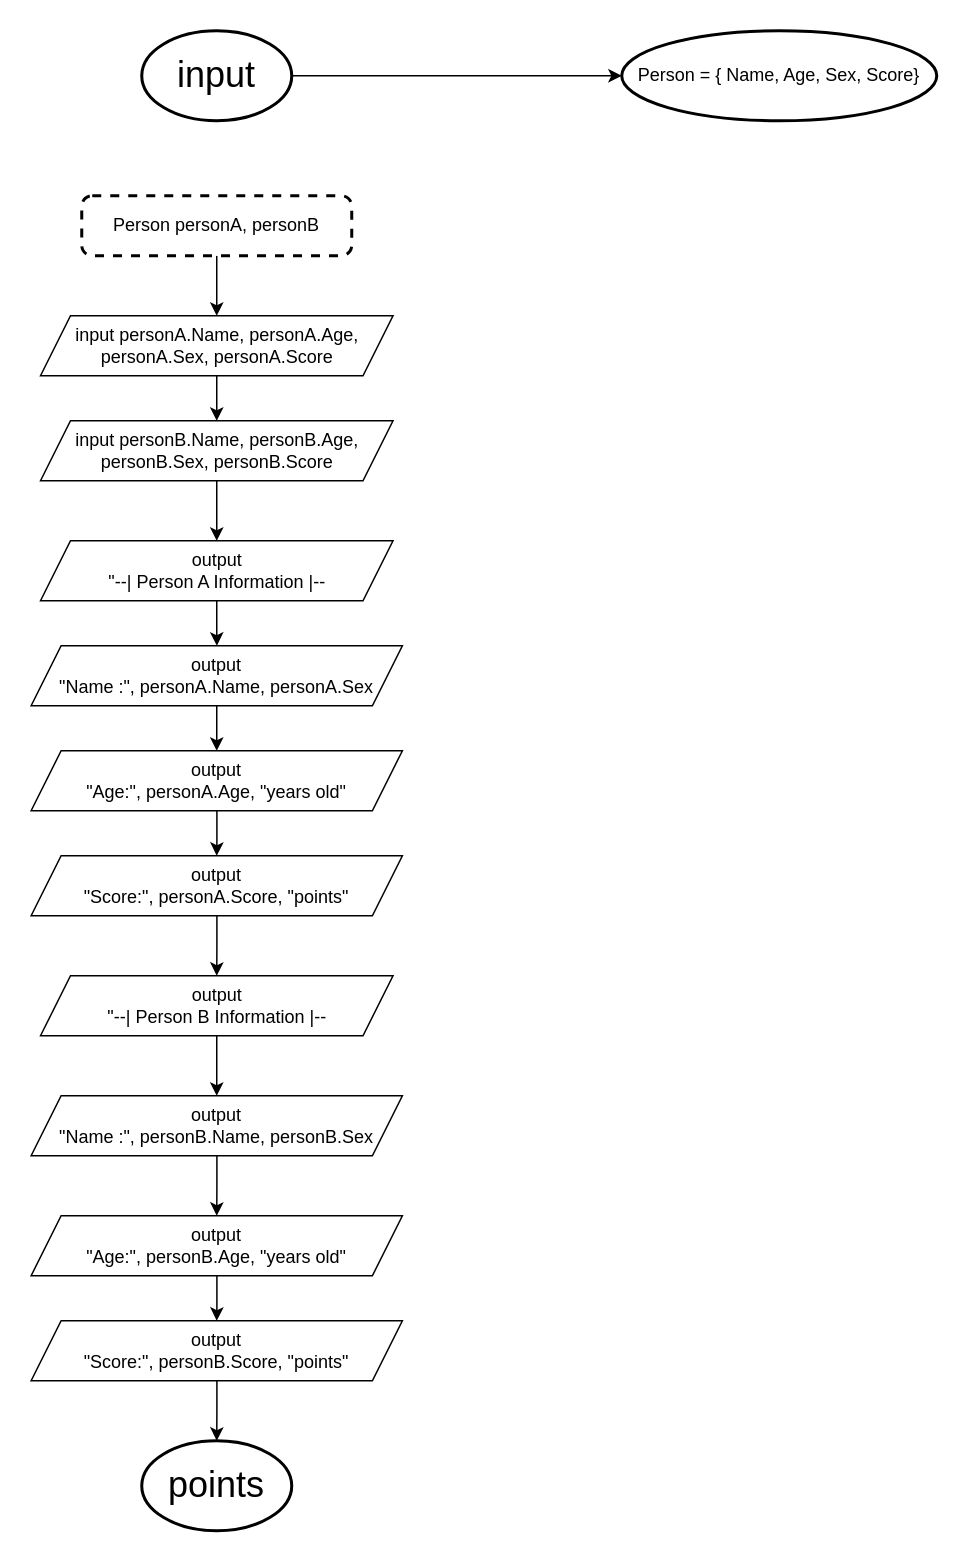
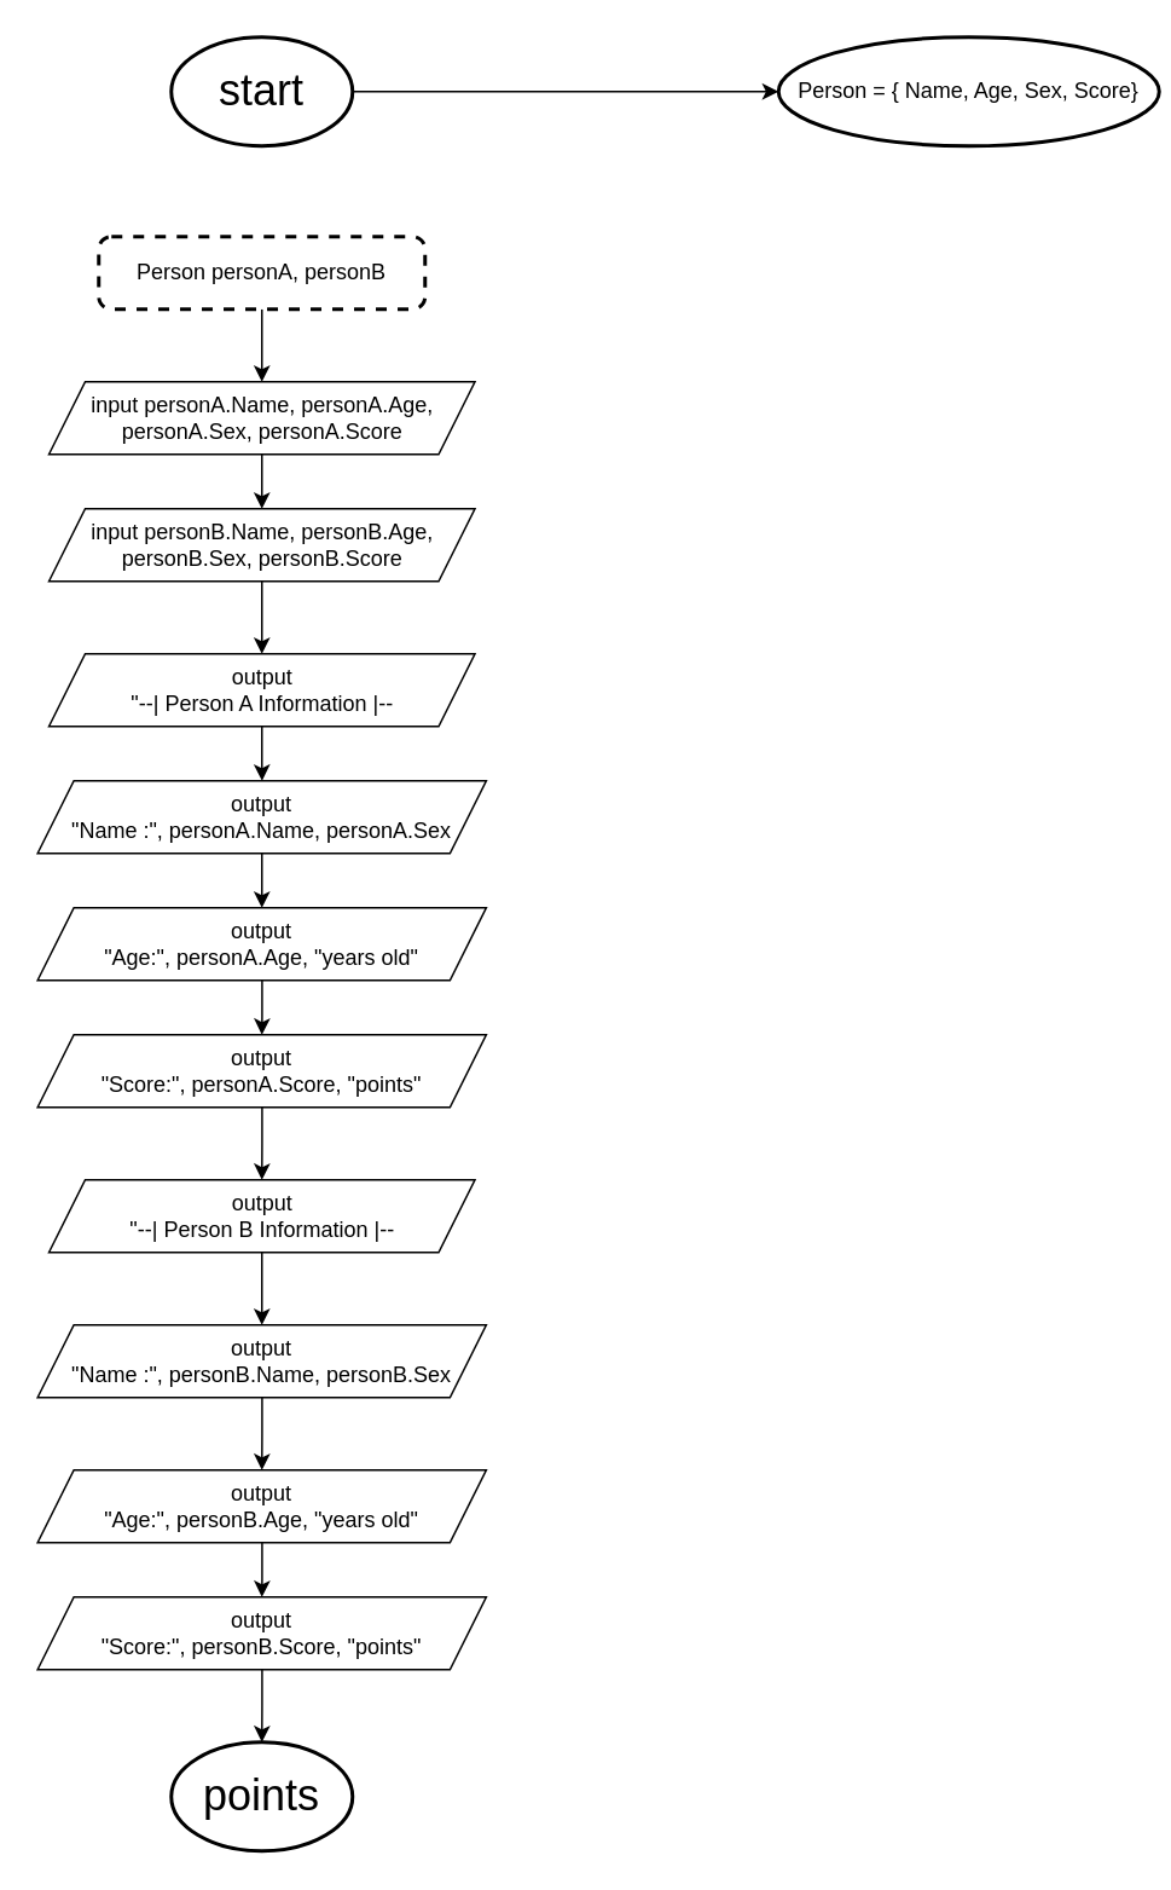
- <mxCell id="3" value="&lt;font style=&quot;font-size: 24px;&quot;&gt;input&lt;/font&gt;" style="strokeWidth=2;html=1;shape=mxgraph.flowchart.start_1;whiteSpace=wrap;" vertex="1" parent="1"><mxGeometry x="94" y="20" width="100" height="60" as="geometry" /></mxCell>
+ <mxCell id="3" value="&lt;font style=&quot;font-size: 24px;&quot;&gt;start&lt;/font&gt;" style="strokeWidth=2;html=1;shape=mxgraph.flowchart.start_1;whiteSpace=wrap;" vertex="1" parent="1"><mxGeometry x="94" y="20" width="100" height="60" as="geometry" /></mxCell>
- <mxCell id="9" value="Person = { Name, Age, Sex, Score}" style="strokeWidth=2;html=1;shape=mxgraph.flowchart.start_1;whiteSpace=wrap;" vertex="1" parent="1"><mxGeometry x="414" y="20" width="210" height="60" as="geometry" /></mxCell>
+ <mxCell id="9" value="Person = { Name, Age, Sex, Score}" style="strokeWidth=2;html=1;shape=mxgraph.flowchart.start_1;whiteSpace=wrap;" vertex="1" parent="1"><mxGeometry x="429" y="20" width="210" height="60" as="geometry" /></mxCell>
